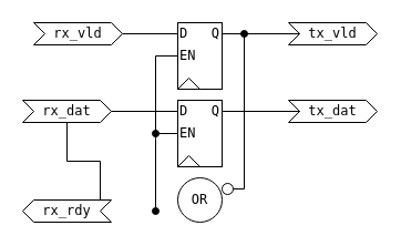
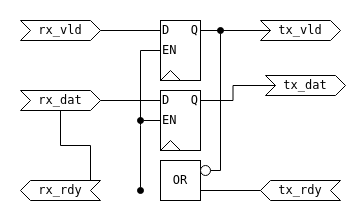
- <mxCell id="3" value="rx_vld" style="shape=step;perimeter=stepPerimeter;whiteSpace=wrap;html=1;fixedSize=1;size=10;fontFamily=monospace;" parent="1" vertex="1"><mxGeometry x="30" y="20" width="80" height="20" as="geometry" /></mxCell>
+ <mxCell id="3" value="rx_vld" style="shape=step;perimeter=stepPerimeter;whiteSpace=wrap;html=1;fixedSize=1;size=10;fontFamily=monospace;" parent="1" vertex="1"><mxGeometry x="20" y="20" width="80" height="20" as="geometry" /></mxCell>
- <mxCell id="25" value="tx_dat" style="shape=step;perimeter=stepPerimeter;whiteSpace=wrap;html=1;fixedSize=1;size=10;fontFamily=monospace;" parent="1" vertex="1"><mxGeometry x="260" y="90" width="80" height="20" as="geometry" /></mxCell>
+ <mxCell id="25" value="tx_dat" style="shape=step;perimeter=stepPerimeter;whiteSpace=wrap;html=1;fixedSize=1;size=10;fontFamily=monospace;" parent="1" vertex="1"><mxGeometry x="265" y="75" width="80" height="20" as="geometry" /></mxCell>
- <mxCell id="23" value="OR" style="ellipse;whiteSpace=wrap;html=1;aspect=fixed;fontFamily=monospace;" parent="22" vertex="1"><mxGeometry width="40" height="40" as="geometry" /></mxCell>
+ <mxCell id="23" value="OR" style="whiteSpace=wrap;html=1;aspect=fixed;fontFamily=monospace;" parent="22" vertex="1"><mxGeometry width="40" height="40" as="geometry" /></mxCell>
+ <mxCell id="28" style="edgeStyle=orthogonalEdgeStyle;rounded=0;orthogonalLoop=1;jettySize=auto;html=1;endArrow=none;endFill=0;exitX=1;exitY=0.75;exitDx=0;exitDy=0;entryX=0;entryY=0.5;entryDx=0;entryDy=0;fontFamily=monospace;" parent="1" source="23" target="27" edge="1"><mxGeometry relative="1" as="geometry"><mxPoint x="310" y="190" as="targetPoint" /><mxPoint x="280" y="190" as="sourcePoint" /></mxGeometry></mxCell>
+ <mxCell id="27" value="tx_rdy" style="shape=step;perimeter=stepPerimeter;whiteSpace=wrap;html=1;fixedSize=1;size=10;flipH=1;fontFamily=monospace;" parent="1" vertex="1"><mxGeometry x="260" y="180" width="80" height="20" as="geometry" /></mxCell>
